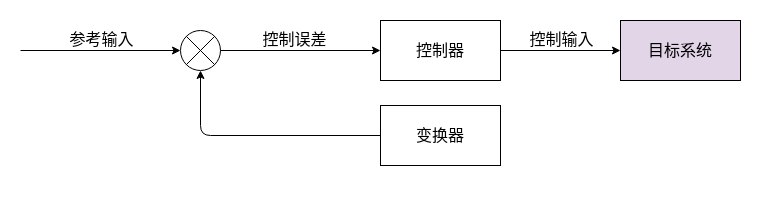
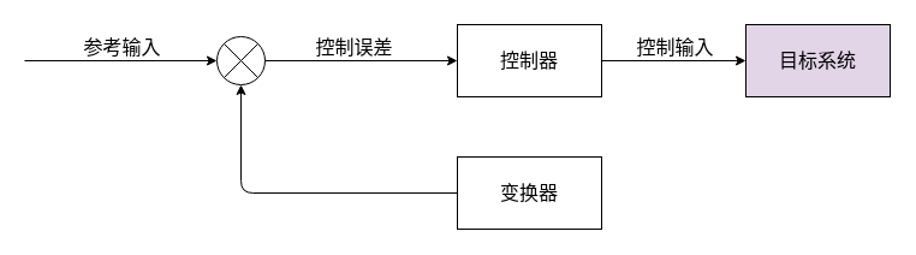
- <mxCell id="11" value="变换器" style="rounded=0;whiteSpace=wrap;html=1;fontSize=16;" parent="1" vertex="1"><mxGeometry x="380" y="105" width="120" height="60" as="geometry" /></mxCell>
+ <mxCell id="11" value="变换器" style="rounded=0;whiteSpace=wrap;html=1;fontSize=16;" parent="1" vertex="1"><mxGeometry x="380" y="130" width="120" height="60" as="geometry" /></mxCell>
